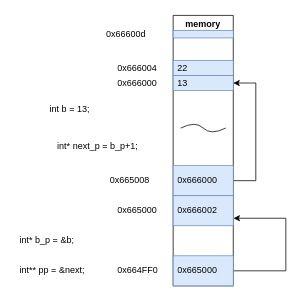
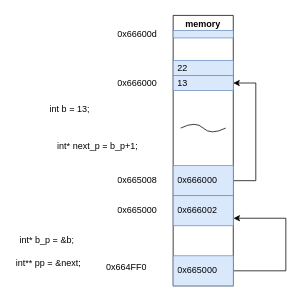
- <mxCell id="19" value="0x66600d" style="text;strokeColor=none;fillColor=none;align=left;verticalAlign=middle;spacingLeft=4;spacingRight=4;overflow=hidden;points=[[0,0.5],[1,0.5]];portConstraint=eastwest;rotatable=0;whiteSpace=wrap;html=1;" vertex="1" parent="1"><mxGeometry x="135" y="35" width="80" height="20" as="geometry" /></mxCell>
+ <mxCell id="19" value="0x66600d" style="text;strokeColor=none;fillColor=none;align=left;verticalAlign=middle;spacingLeft=4;spacingRight=4;overflow=hidden;points=[[0,0.5],[1,0.5]];portConstraint=eastwest;rotatable=0;whiteSpace=wrap;html=1;" vertex="1" parent="1"><mxGeometry x="150" y="35" width="80" height="20" as="geometry" /></mxCell>
- <mxCell id="18" value="0x666004" style="text;strokeColor=none;fillColor=none;align=left;verticalAlign=middle;spacingLeft=4;spacingRight=4;overflow=hidden;points=[[0,0.5],[1,0.5]];portConstraint=eastwest;rotatable=0;whiteSpace=wrap;html=1;" vertex="1" parent="1"><mxGeometry x="150" y="80" width="80" height="20" as="geometry" /></mxCell>
- <mxCell id="13" value="0x665008" style="text;strokeColor=none;fillColor=none;align=left;verticalAlign=middle;spacingLeft=4;spacingRight=4;overflow=hidden;points=[[0,0.5],[1,0.5]];portConstraint=eastwest;rotatable=0;whiteSpace=wrap;html=1;" vertex="1" parent="1"><mxGeometry x="140" y="230" width="80" height="20" as="geometry" /></mxCell>
+ <mxCell id="13" value="0x665008" style="text;strokeColor=none;fillColor=none;align=left;verticalAlign=middle;spacingLeft=4;spacingRight=4;overflow=hidden;points=[[0,0.5],[1,0.5]];portConstraint=eastwest;rotatable=0;whiteSpace=wrap;html=1;" vertex="1" parent="1"><mxGeometry x="150" y="230" width="80" height="20" as="geometry" /></mxCell>
- <mxCell id="20" value="int** pp = &amp;amp;next;" style="text;strokeColor=none;fillColor=none;align=left;verticalAlign=middle;spacingLeft=4;spacingRight=4;overflow=hidden;points=[[0,0.5],[1,0.5]];portConstraint=eastwest;rotatable=0;whiteSpace=wrap;html=1;" vertex="1" parent="1"><mxGeometry x="20" y="350" width="100" height="20" as="geometry" /></mxCell>
+ <mxCell id="20" value="int** pp = &amp;amp;next;" style="text;strokeColor=none;fillColor=none;align=left;verticalAlign=middle;spacingLeft=4;spacingRight=4;overflow=hidden;points=[[0,0.5],[1,0.5]];portConstraint=eastwest;rotatable=0;whiteSpace=wrap;html=1;" vertex="1" parent="1"><mxGeometry x="15" y="340" width="100" height="20" as="geometry" /></mxCell>
- <mxCell id="21" value="0x664FF0" style="text;strokeColor=none;fillColor=none;align=left;verticalAlign=middle;spacingLeft=4;spacingRight=4;overflow=hidden;points=[[0,0.5],[1,0.5]];portConstraint=eastwest;rotatable=0;whiteSpace=wrap;html=1;" vertex="1" parent="1"><mxGeometry x="150" y="350" width="80" height="20" as="geometry" /></mxCell>
+ <mxCell id="21" value="0x664FF0" style="text;strokeColor=none;fillColor=none;align=left;verticalAlign=middle;spacingLeft=4;spacingRight=4;overflow=hidden;points=[[0,0.5],[1,0.5]];portConstraint=eastwest;rotatable=0;whiteSpace=wrap;html=1;" vertex="1" parent="1"><mxGeometry x="135" y="345" width="80" height="20" as="geometry" /></mxCell>
